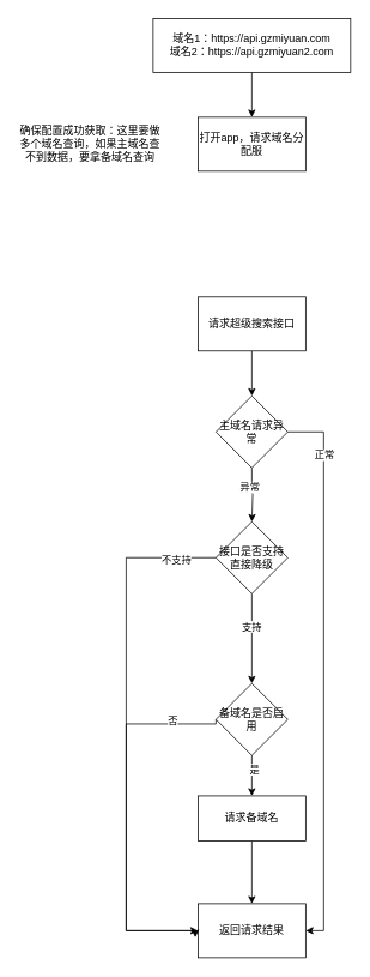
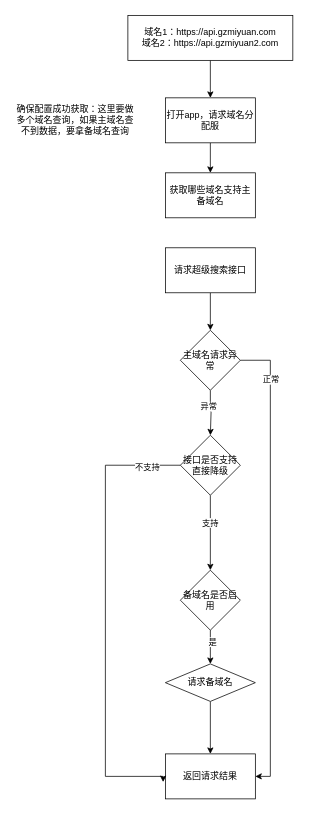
+ <mxCell id="12" style="edgeStyle=orthogonalEdgeStyle;rounded=0;orthogonalLoop=1;jettySize=auto;html=1;exitX=0.5;exitY=1;exitDx=0;exitDy=0;entryX=0.5;entryY=0;entryDx=0;entryDy=0;" parent="1" source="13" target="22" edge="1"><mxGeometry relative="1" as="geometry" /></mxCell>
+ <mxCell id="22" value="获取哪些域名支持主备域名" style="rounded=0;whiteSpace=wrap;html=1;" parent="1" vertex="1"><mxGeometry x="220" y="230" width="120" height="60" as="geometry" /></mxCell>
- <mxCell id="14" style="edgeStyle=orthogonalEdgeStyle;rounded=0;orthogonalLoop=1;jettySize=auto;html=1;exitX=0;exitY=0.5;exitDx=0;exitDy=0;entryX=0;entryY=0.5;entryDx=0;entryDy=0;" parent="1" source="16" target="11" edge="1"><mxGeometry relative="1" as="geometry"><mxPoint x="140" y="1035" as="targetPoint" /><Array as="points"><mxPoint x="140" y="805" /><mxPoint x="140" y="1035" /></Array></mxGeometry></mxCell>
- <mxCell id="15" value="否" style="edgeLabel;html=1;align=center;verticalAlign=middle;resizable=0;points=[];" parent="14" vertex="1" connectable="0"><mxGeometry x="-0.74" y="-4" relative="1" as="geometry"><mxPoint as="offset" /></mxGeometry></mxCell>
- <mxCell id="18" value="请求备域名" style="rounded=0;whiteSpace=wrap;html=1;" parent="1" vertex="1"><mxGeometry x="220" y="885" width="120" height="50" as="geometry" /></mxCell>
+ <mxCell id="18" value="请求备域名" style="rhombus;whiteSpace=wrap;html=1;" parent="1" vertex="1"><mxGeometry x="220" y="885" width="120" height="50" as="geometry" /></mxCell>
